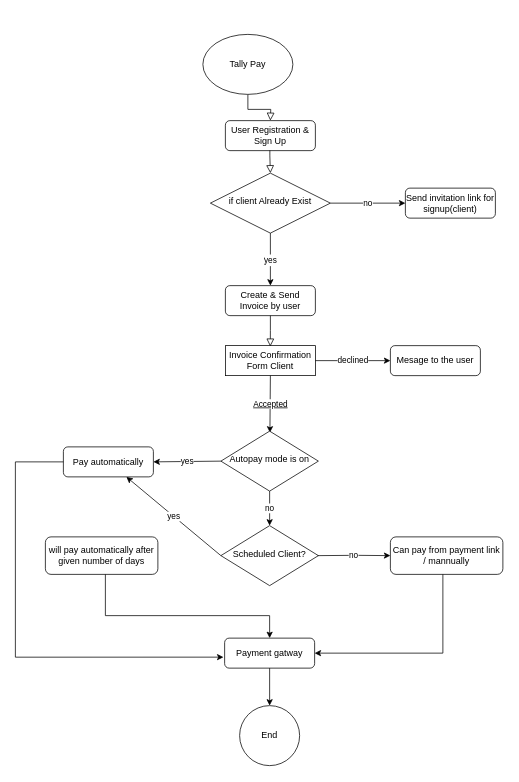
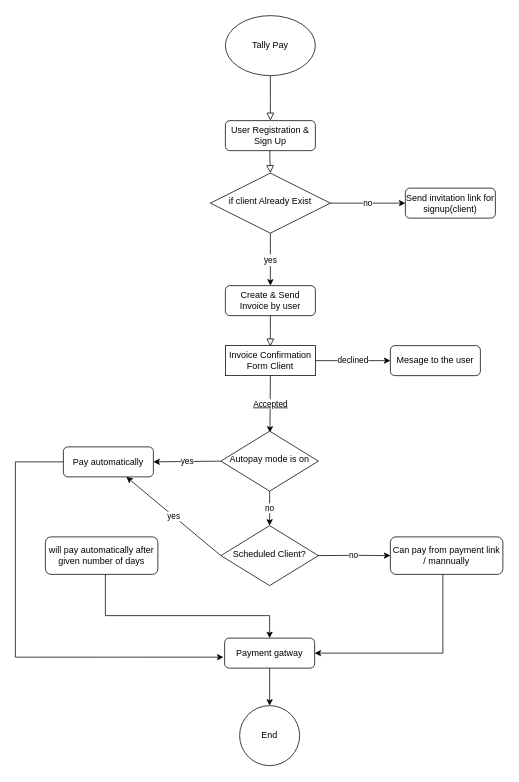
- <mxCell id="26" value="Tally Pay" style="ellipse;whiteSpace=wrap;html=1;" parent="2" vertex="1"><mxGeometry x="250" y="25" width="120" height="80" as="geometry" /></mxCell>
+ <mxCell id="26" value="Tally Pay" style="ellipse;whiteSpace=wrap;html=1;" parent="2" vertex="1"><mxGeometry x="280" width="120" height="80" as="geometry" /></mxCell>
